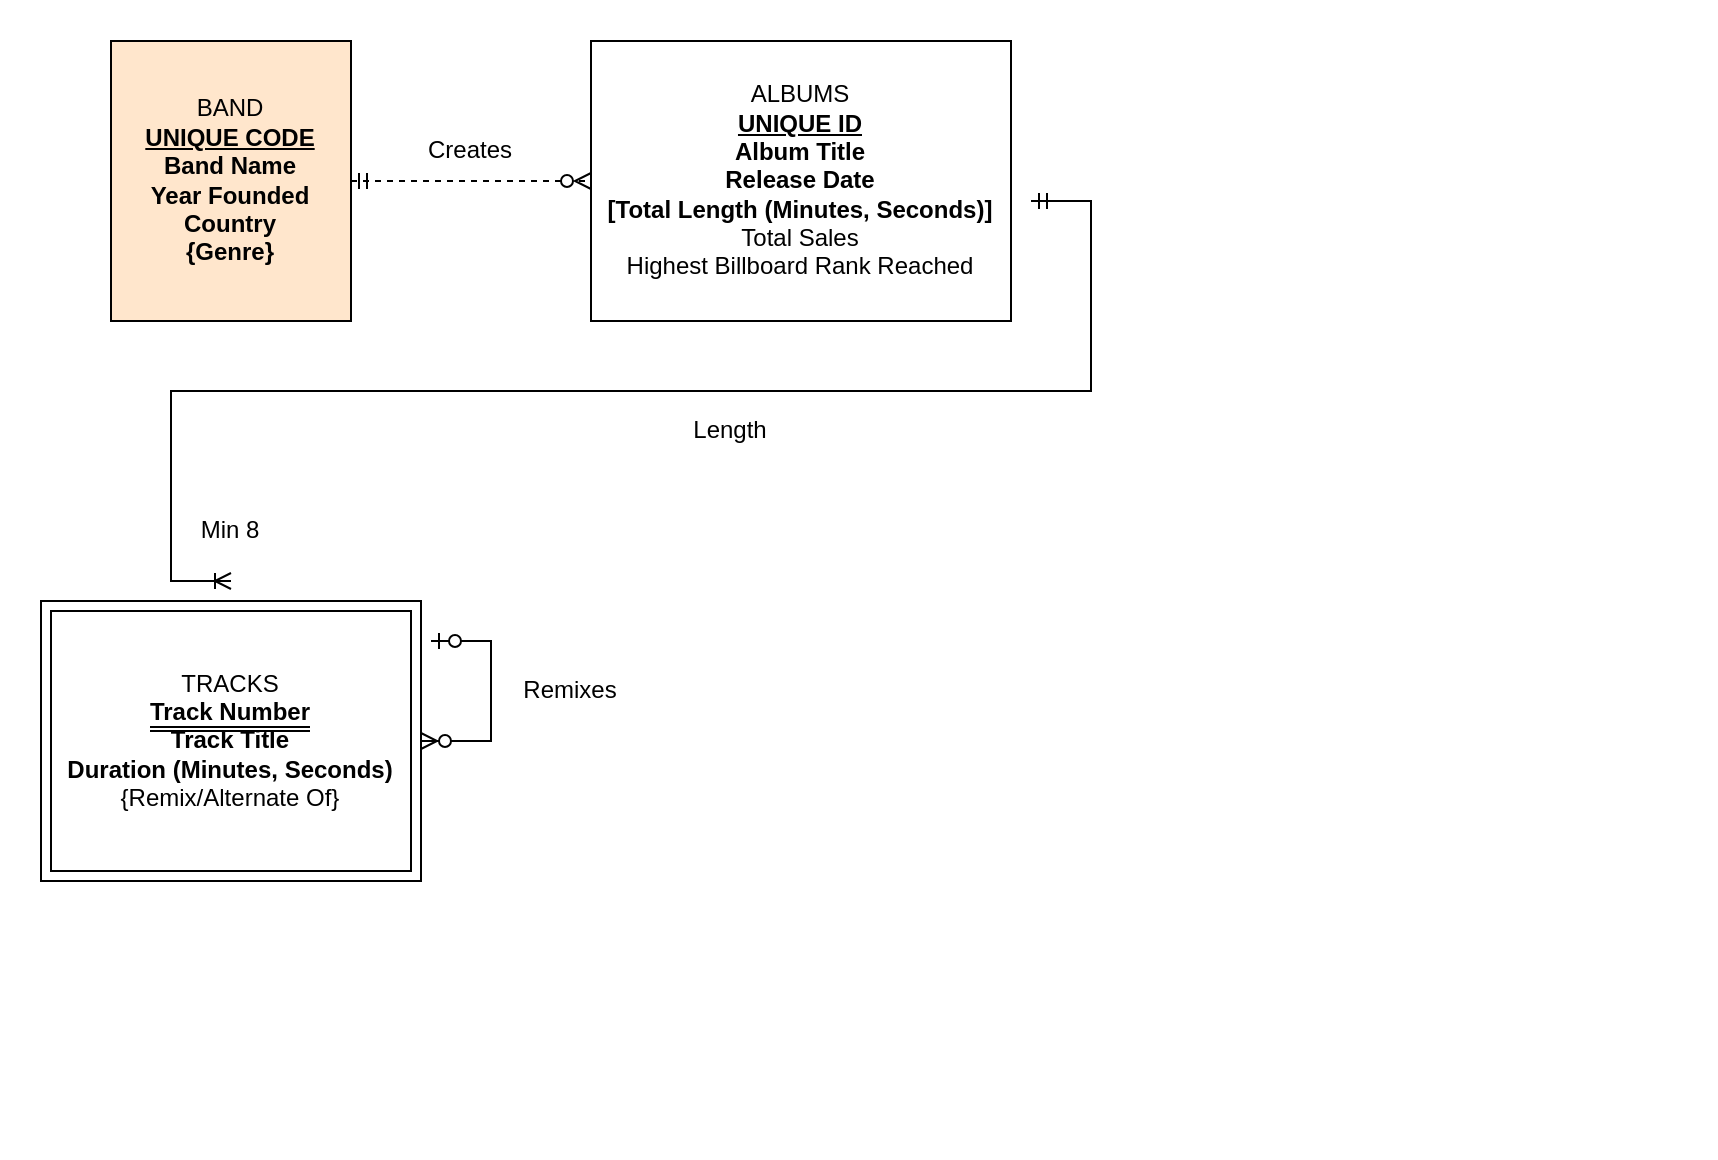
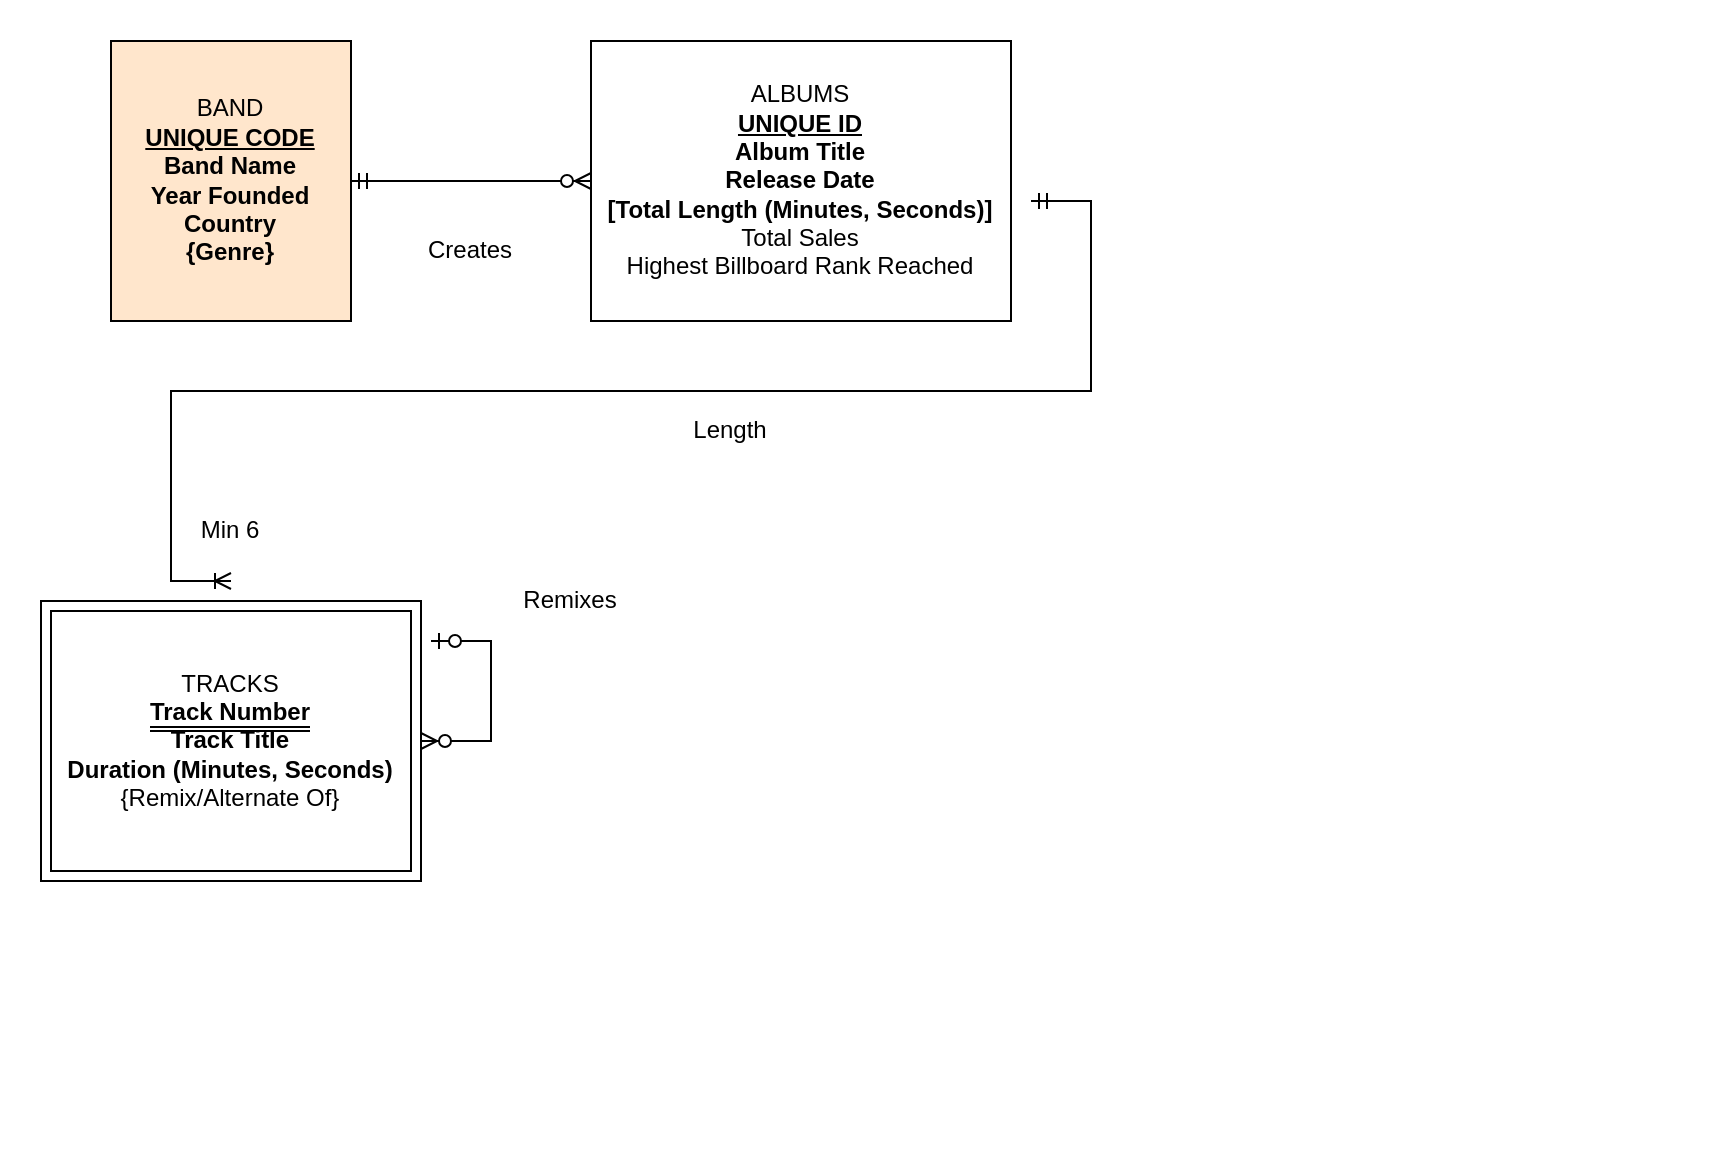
- <mxCell id="8" value="Creates" style="text;html=1;strokeColor=none;fillColor=none;align=center;verticalAlign=middle;whiteSpace=wrap;rounded=0;" parent="1" vertex="1"><mxGeometry x="205" y="60" width="60" height="30" as="geometry" /></mxCell>
+ <mxCell id="8" value="Creates" style="text;html=1;strokeColor=none;fillColor=none;align=center;verticalAlign=middle;whiteSpace=wrap;rounded=0;" parent="1" vertex="1"><mxGeometry x="205" y="110" width="60" height="30" as="geometry" /></mxCell>
- <mxCell id="5" value="" style="edgeStyle=entityRelationEdgeStyle;fontSize=12;html=1;endArrow=ERzeroToMany;startArrow=ERmandOne;rounded=0;entryX=0;entryY=0.5;entryDx=0;entryDy=0;exitX=1;exitY=0.5;exitDx=0;exitDy=0;dashed=1;" parent="1" source="2" target="3" edge="1"><mxGeometry width="100" height="100" relative="1" as="geometry"><mxPoint x="165" y="220" as="sourcePoint" /><mxPoint x="265" y="120" as="targetPoint" /></mxGeometry></mxCell>
+ <mxCell id="5" value="" style="edgeStyle=entityRelationEdgeStyle;fontSize=12;html=1;endArrow=ERzeroToMany;startArrow=ERmandOne;rounded=0;entryX=0;entryY=0.5;entryDx=0;entryDy=0;exitX=1;exitY=0.5;exitDx=0;exitDy=0;" parent="1" source="2" target="3" edge="1"><mxGeometry width="100" height="100" relative="1" as="geometry"><mxPoint x="165" y="220" as="sourcePoint" /><mxPoint x="265" y="120" as="targetPoint" /></mxGeometry></mxCell>
- <mxCell id="7" value="Min 8" style="text;html=1;strokeColor=none;fillColor=none;align=center;verticalAlign=middle;whiteSpace=wrap;rounded=0;" parent="1" vertex="1"><mxGeometry x="85" y="250" width="60" height="30" as="geometry" /></mxCell>
+ <mxCell id="7" value="Min 6" style="text;html=1;strokeColor=none;fillColor=none;align=center;verticalAlign=middle;whiteSpace=wrap;rounded=0;" parent="1" vertex="1"><mxGeometry x="85" y="250" width="60" height="30" as="geometry" /></mxCell>
- <mxCell id="11" value="Remixes" style="text;html=1;strokeColor=none;fillColor=none;align=center;verticalAlign=middle;whiteSpace=wrap;rounded=0;" parent="1" vertex="1"><mxGeometry x="255" y="330" width="60" height="30" as="geometry" /></mxCell>
+ <mxCell id="11" value="Remixes" style="text;html=1;strokeColor=none;fillColor=none;align=center;verticalAlign=middle;whiteSpace=wrap;rounded=0;" parent="1" vertex="1"><mxGeometry x="255" y="285" width="60" height="30" as="geometry" /></mxCell>
